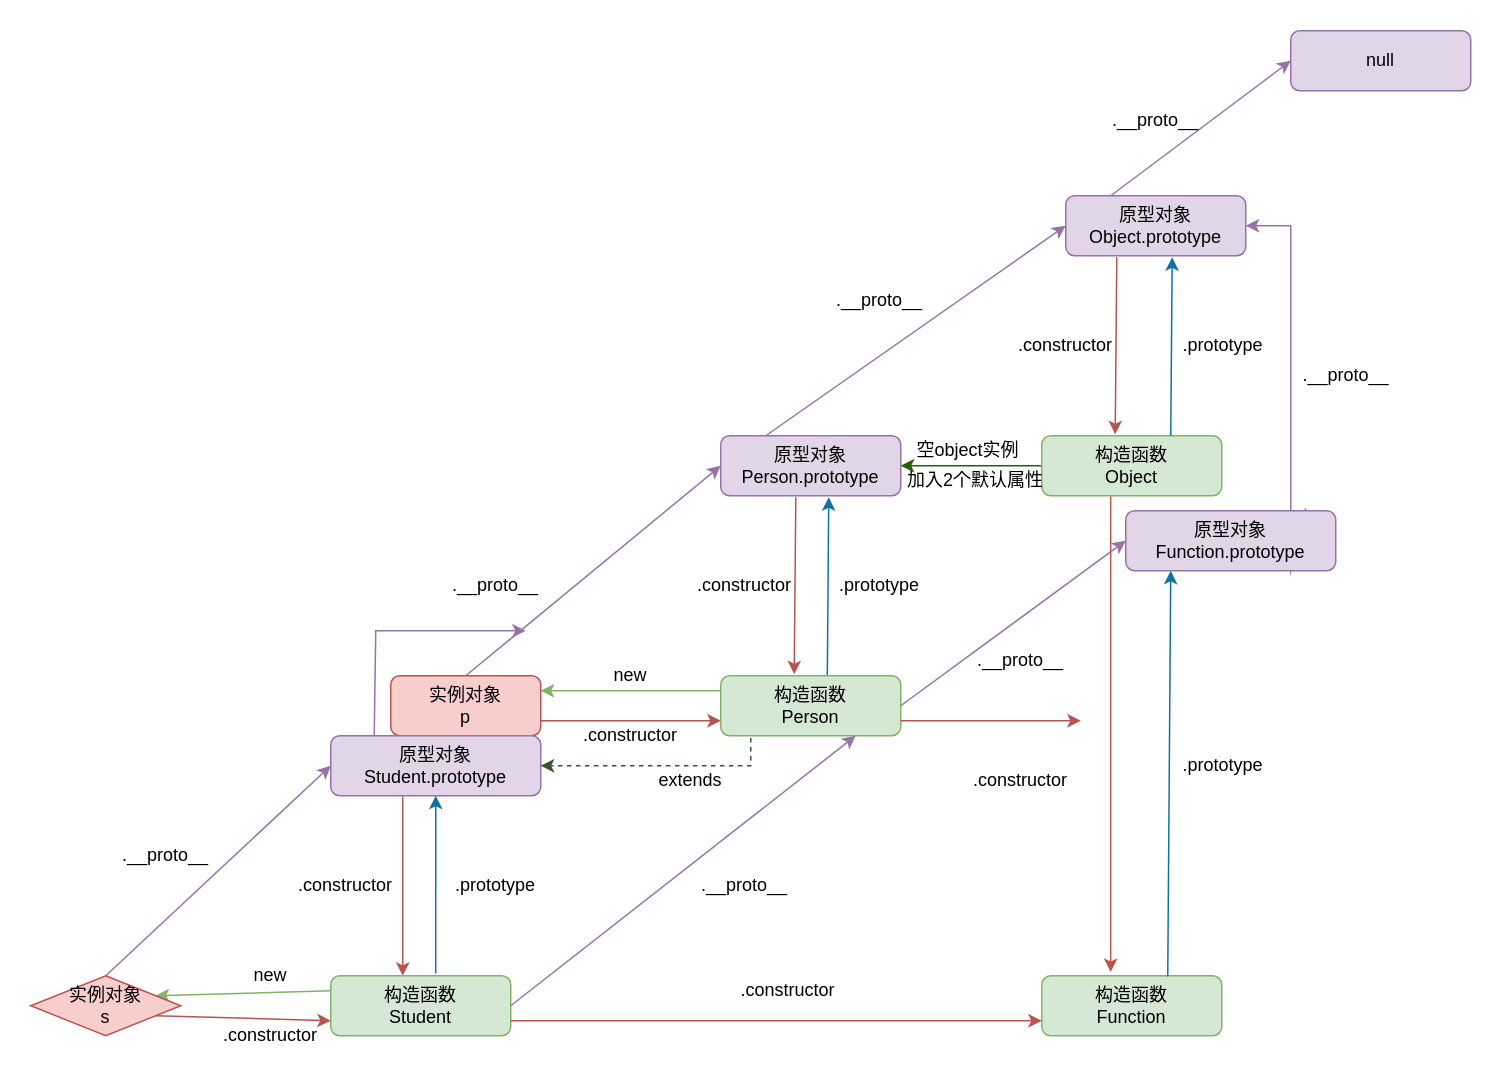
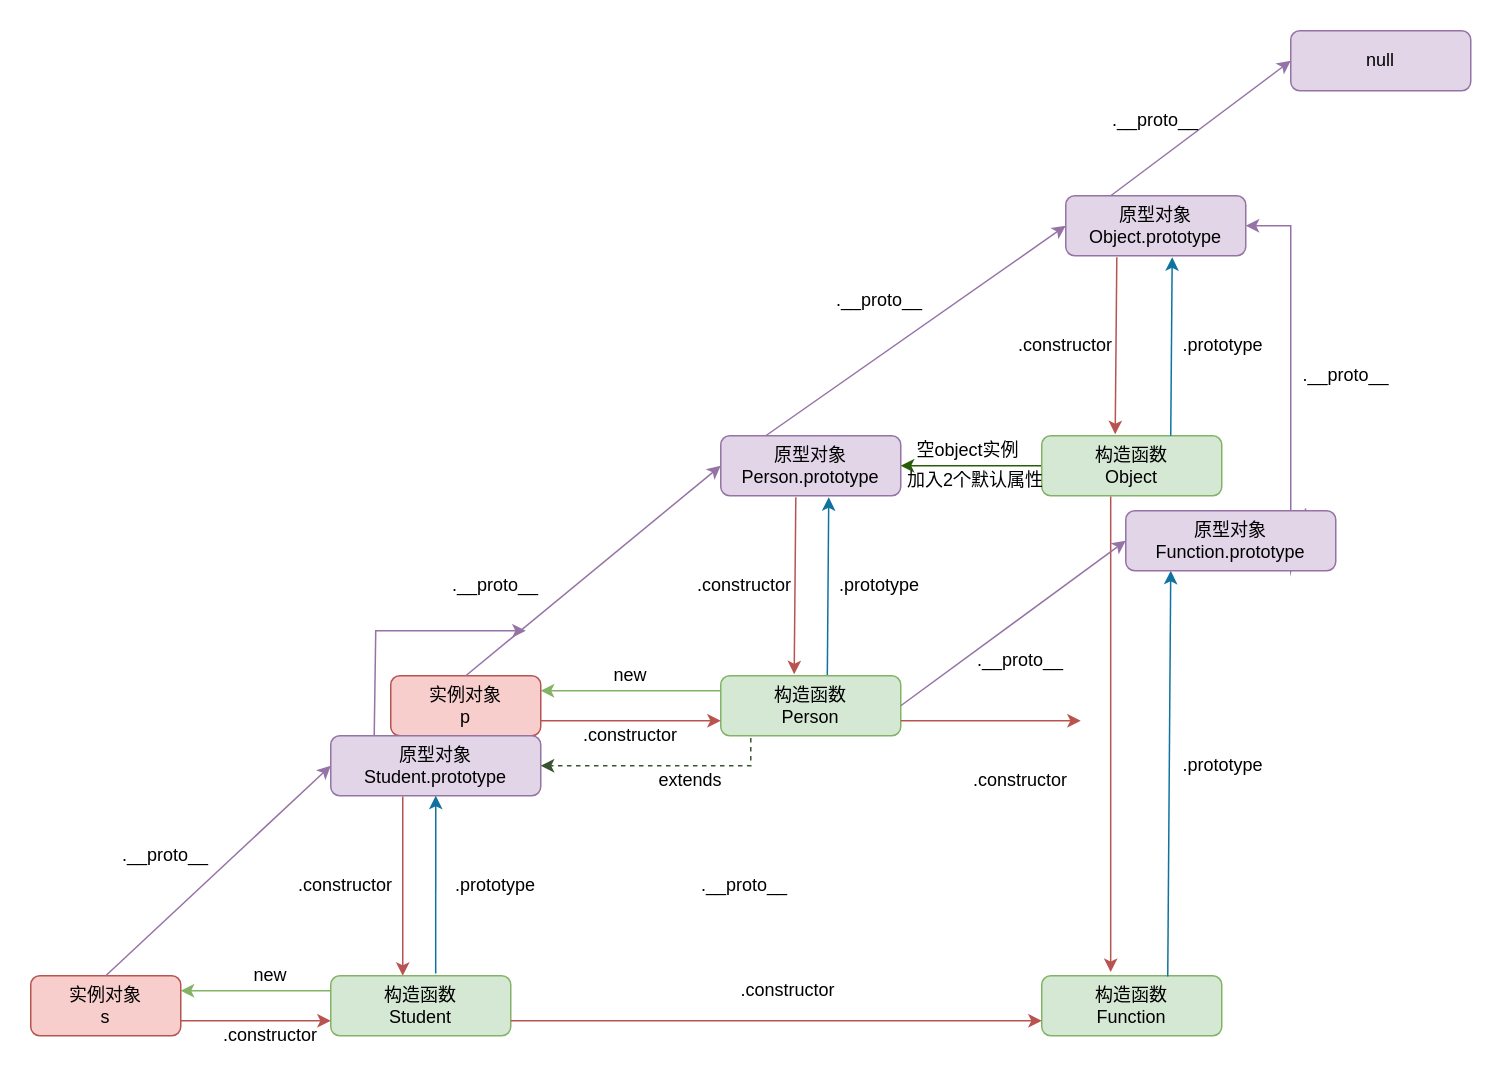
- <mxCell id="46" value="" style="endArrow=classic;html=1;rounded=0;exitX=1;exitY=0.5;exitDx=0;exitDy=0;entryX=0.75;entryY=1;entryDx=0;entryDy=0;fillColor=#e1d5e7;strokeColor=#9673a6;" edge="1" parent="1" source="35" target="7"><mxGeometry width="50" height="50" relative="1" as="geometry"><mxPoint x="80" y="660" as="sourcePoint" /><mxPoint x="230" y="520" as="targetPoint" /></mxGeometry></mxCell>
- <mxCell id="40" value="实例对象&lt;br&gt;s" style="rhombus;whiteSpace=wrap;html=1;fillColor=#f8cecc;strokeColor=#b85450;" parent="1" vertex="1"><mxGeometry x="20" y="650" width="100" height="40" as="geometry" /></mxCell>
+ <mxCell id="40" value="实例对象&lt;br&gt;s" style="rounded=1;whiteSpace=wrap;html=1;fillColor=#f8cecc;strokeColor=#b85450;" parent="1" vertex="1"><mxGeometry x="20" y="650" width="100" height="40" as="geometry" /></mxCell>
